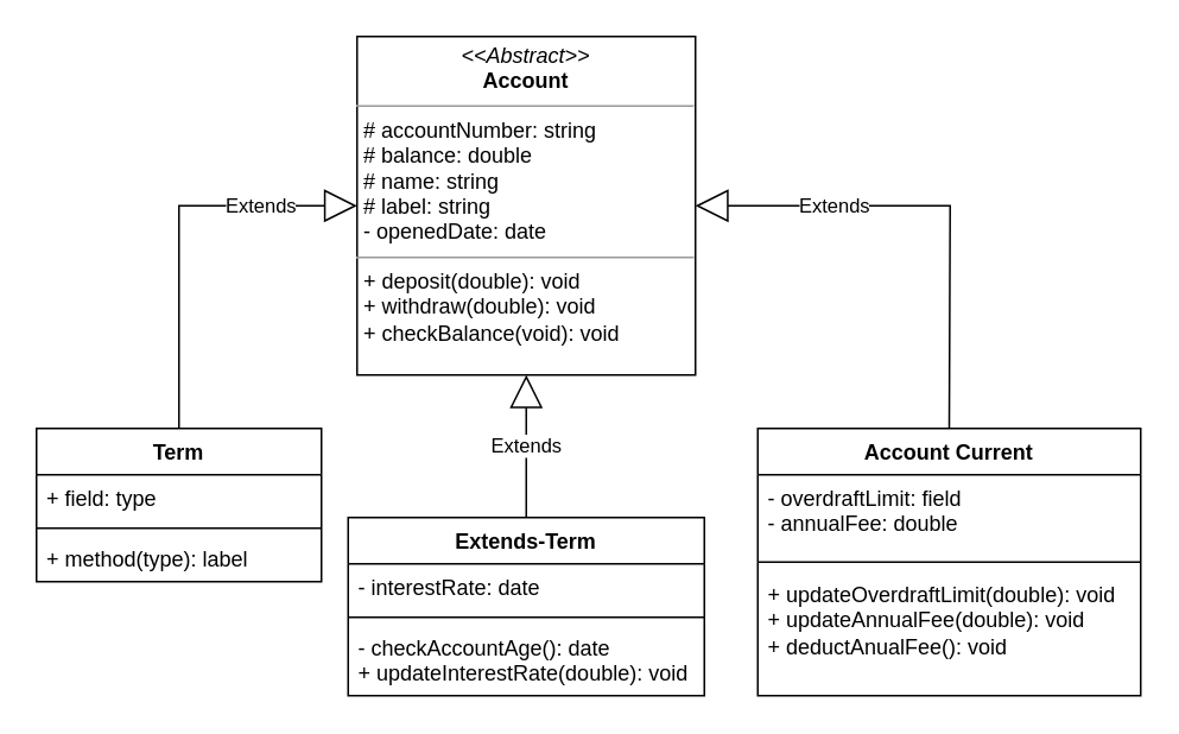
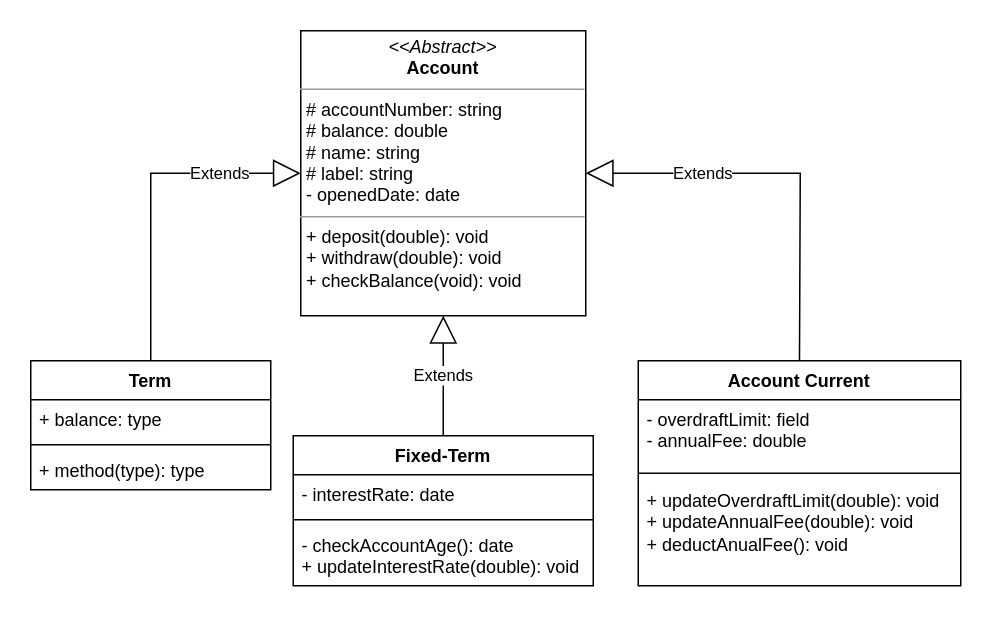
- <mxCell id="4" value="+ field: type" style="text;strokeColor=none;fillColor=none;align=left;verticalAlign=top;spacingLeft=4;spacingRight=4;overflow=hidden;rotatable=0;points=[[0,0.5],[1,0.5]];portConstraint=eastwest;whiteSpace=wrap;html=1;" vertex="1" parent="3"><mxGeometry y="26" width="160" height="26" as="geometry" /></mxCell>
+ <mxCell id="4" value="+ balance: type" style="text;strokeColor=none;fillColor=none;align=left;verticalAlign=top;spacingLeft=4;spacingRight=4;overflow=hidden;rotatable=0;points=[[0,0.5],[1,0.5]];portConstraint=eastwest;whiteSpace=wrap;html=1;" vertex="1" parent="3"><mxGeometry y="26" width="160" height="26" as="geometry" /></mxCell>
- <mxCell id="8" value="Extends-Term" style="swimlane;fontStyle=1;align=center;verticalAlign=top;childLayout=stackLayout;horizontal=1;startSize=26;horizontalStack=0;resizeParent=1;resizeParentMax=0;resizeLast=0;collapsible=1;marginBottom=0;whiteSpace=wrap;html=1;" vertex="1" parent="1"><mxGeometry x="195" y="290" width="200" height="100" as="geometry" /></mxCell>
+ <mxCell id="8" value="Fixed-Term" style="swimlane;fontStyle=1;align=center;verticalAlign=top;childLayout=stackLayout;horizontal=1;startSize=26;horizontalStack=0;resizeParent=1;resizeParentMax=0;resizeLast=0;collapsible=1;marginBottom=0;whiteSpace=wrap;html=1;" vertex="1" parent="1"><mxGeometry x="195" y="290" width="200" height="100" as="geometry" /></mxCell>
- <mxCell id="6" value="+ method(type): label" style="text;strokeColor=none;fillColor=none;align=left;verticalAlign=top;spacingLeft=4;spacingRight=4;overflow=hidden;rotatable=0;points=[[0,0.5],[1,0.5]];portConstraint=eastwest;whiteSpace=wrap;html=1;" vertex="1" parent="3"><mxGeometry y="60" width="160" height="26" as="geometry" /></mxCell>
+ <mxCell id="6" value="+ method(type): type" style="text;strokeColor=none;fillColor=none;align=left;verticalAlign=top;spacingLeft=4;spacingRight=4;overflow=hidden;rotatable=0;points=[[0,0.5],[1,0.5]];portConstraint=eastwest;whiteSpace=wrap;html=1;" vertex="1" parent="3"><mxGeometry y="60" width="160" height="26" as="geometry" /></mxCell>
